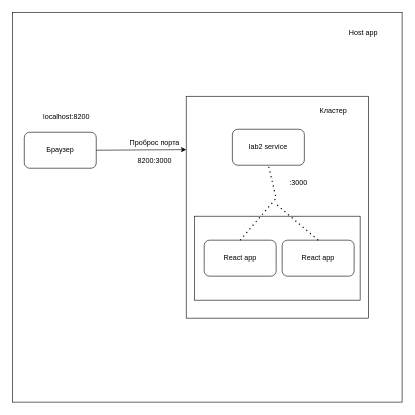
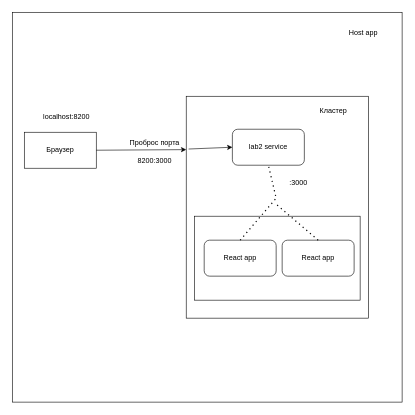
+ <mxCell id="10" value="" style="endArrow=classic;html=1;rounded=0;exitX=1.018;exitY=0.433;exitDx=0;exitDy=0;entryX=0;entryY=0.5;entryDx=0;entryDy=0;exitPerimeter=0;" parent="1" source="9" target="6" edge="1"><mxGeometry width="50" height="50" relative="1" as="geometry"><mxPoint x="230" y="480" as="sourcePoint" /><mxPoint x="280" y="430" as="targetPoint" /></mxGeometry></mxCell>
- <mxCell id="4" value="Браузер" style="whiteSpace=wrap;html=1;rounded=1;" parent="1" vertex="1"><mxGeometry x="40" y="220" width="120" height="60" as="geometry" /></mxCell>
+ <mxCell id="4" value="Браузер" style="rounded=0;whiteSpace=wrap;html=1;" parent="1" vertex="1"><mxGeometry x="40" y="220" width="120" height="60" as="geometry" /></mxCell>
